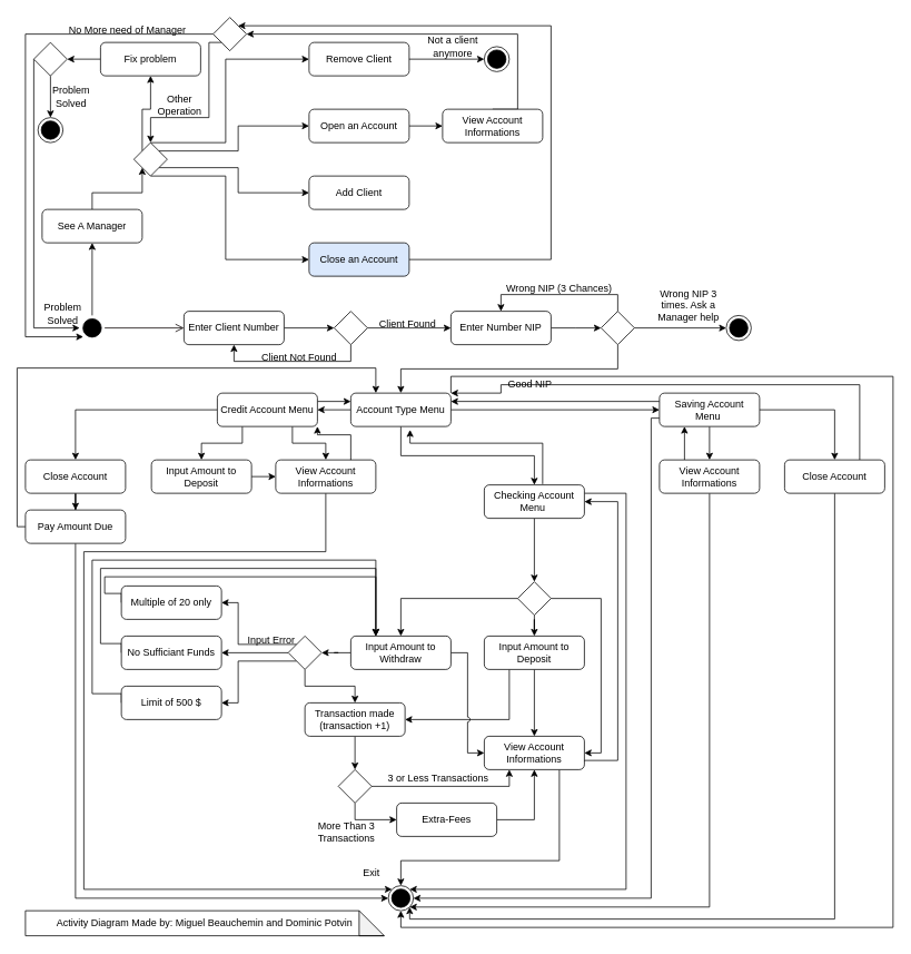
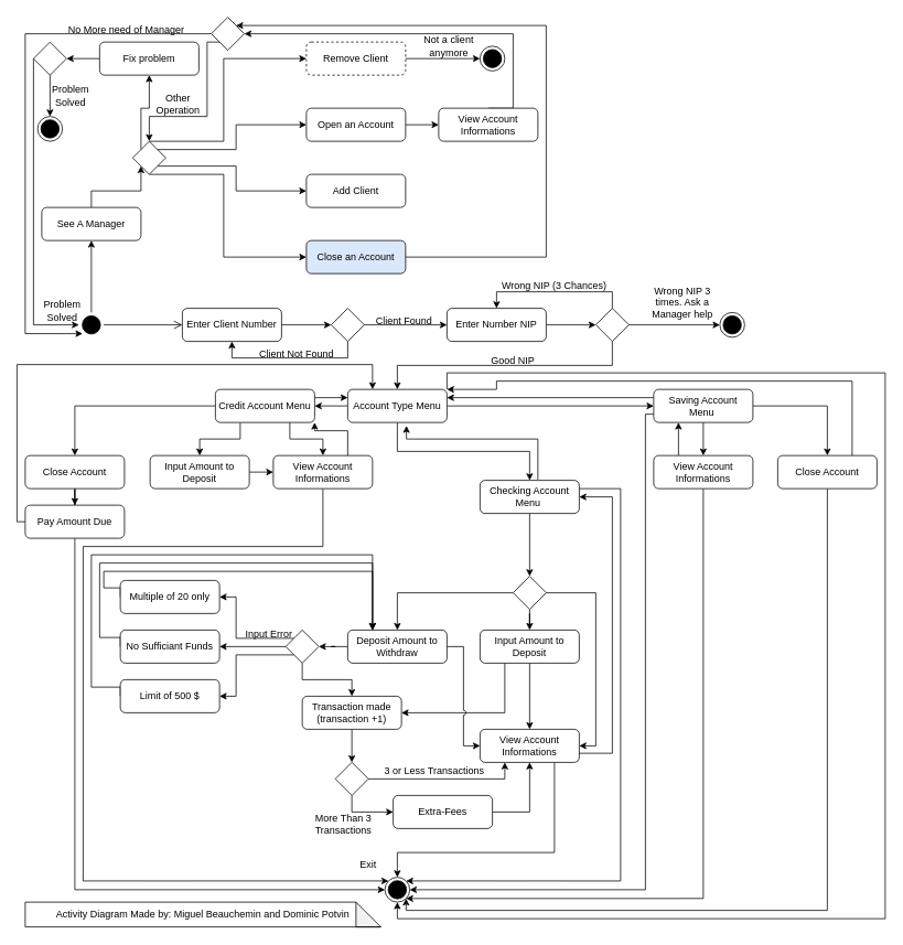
- <mxCell id="95" value="Remove Client" style="rounded=1;whiteSpace=wrap;html=1;" parent="1" vertex="1"><mxGeometry x="370" y="50" width="120" height="40" as="geometry" /></mxCell>
+ <mxCell id="95" value="Remove Client" style="rounded=1;whiteSpace=wrap;html=1;dashed=1;" parent="1" vertex="1"><mxGeometry x="370" y="50" width="120" height="40" as="geometry" /></mxCell>
- <mxCell id="44" value="Good NIP" style="text;html=1;strokeColor=none;fillColor=none;align=center;verticalAlign=middle;whiteSpace=wrap;rounded=0;" parent="1" vertex="1"><mxGeometry x="565" y="445" width="140" height="30" as="geometry" /></mxCell>
+ <mxCell id="44" value="Good NIP" style="text;html=1;strokeColor=none;fillColor=none;align=center;verticalAlign=middle;whiteSpace=wrap;rounded=0;" parent="1" vertex="1"><mxGeometry x="550" y="420" width="140" height="30" as="geometry" /></mxCell>
- <mxCell id="54" value="Input Amount to Withdraw" style="rounded=1;whiteSpace=wrap;html=1;" parent="1" vertex="1"><mxGeometry x="420" y="761" width="120" height="40" as="geometry" /></mxCell>
+ <mxCell id="54" value="Deposit Amount to Withdraw" style="rounded=1;whiteSpace=wrap;html=1;" parent="1" vertex="1"><mxGeometry x="420" y="761" width="120" height="40" as="geometry" /></mxCell>
